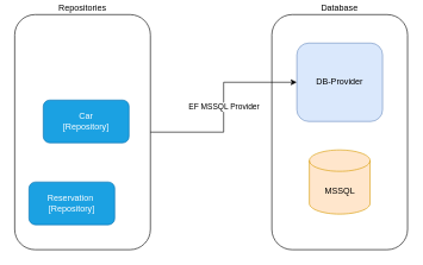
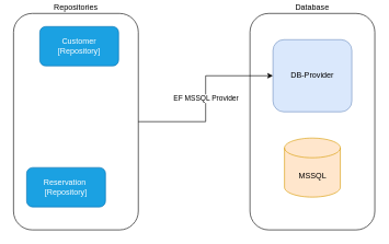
+ <mxCell id="7" value="Customer&lt;br&gt;[Repository]" style="rounded=1;whiteSpace=wrap;html=1;fillColor=#1ba1e2;strokeColor=#006EAF;fontColor=#ffffff;" vertex="1" parent="1"><mxGeometry x="60" y="40" width="120" height="60" as="geometry" /></mxCell>
- <mxCell id="6" value="Car&lt;br&gt;[Repository]" style="rounded=1;whiteSpace=wrap;html=1;fillColor=#1ba1e2;strokeColor=#006EAF;fontColor=#ffffff;" vertex="1" parent="1"><mxGeometry x="60" y="140" width="120" height="60" as="geometry" /></mxCell>
